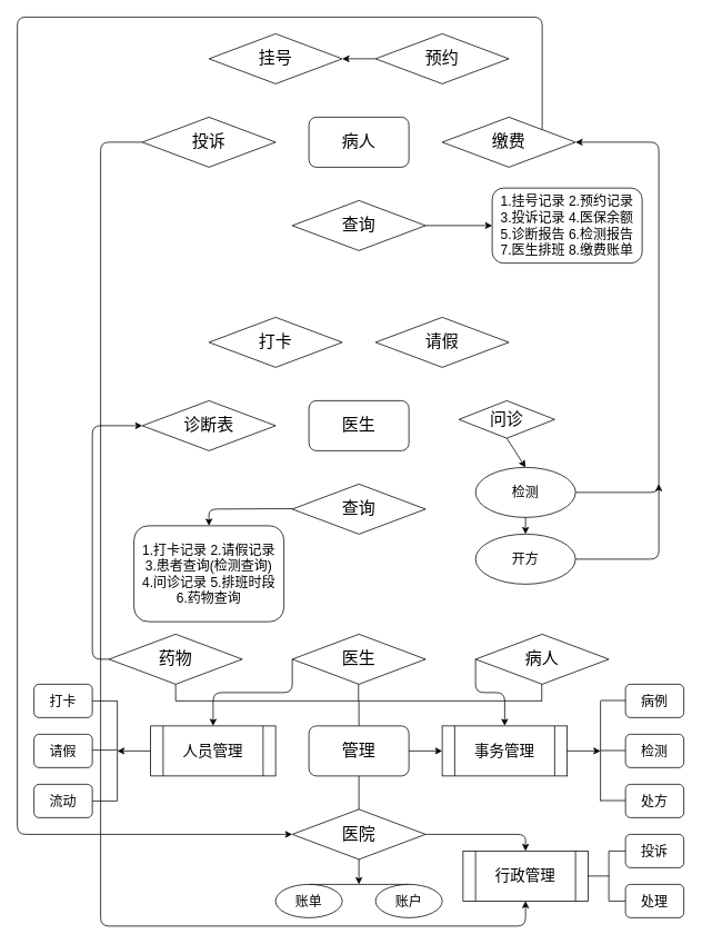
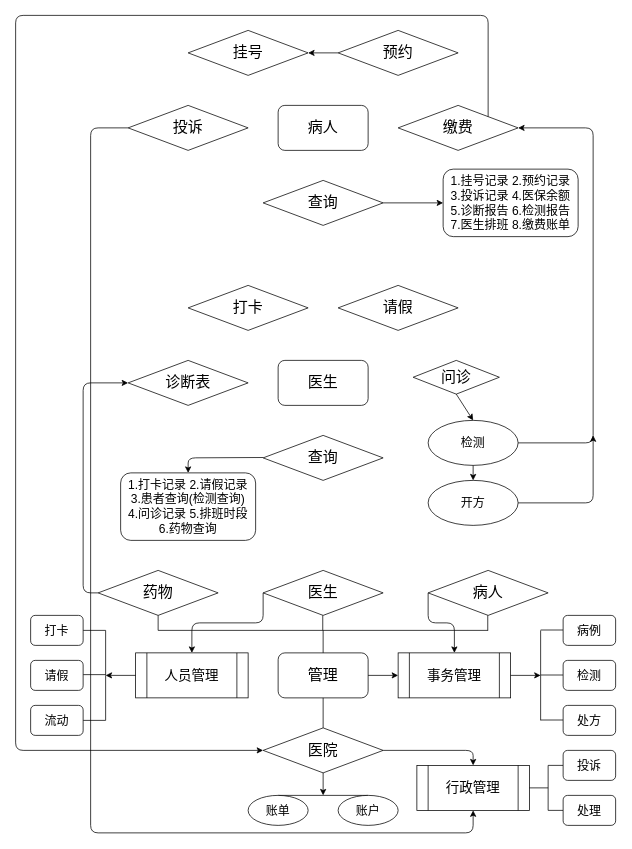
- <mxCell id="20" value="&lt;font style=&quot;font-size: 16px;&quot;&gt;1.打卡记录 2.请假记录&lt;br&gt;3.患者查询(检测查询)&lt;br&gt;4.问诊记录 5.排班时段&lt;br&gt;6.药物查询&lt;br&gt;&lt;/font&gt;" style="rounded=1;whiteSpace=wrap;html=1;" parent="1" vertex="1"><mxGeometry x="160" y="630" width="180" height="115" as="geometry" /></mxCell>
+ <mxCell id="20" value="&lt;font style=&quot;font-size: 16px;&quot;&gt;1.打卡记录 2.请假记录&lt;br&gt;3.患者查询(检测查询)&lt;br&gt;4.问诊记录 5.排班时段&lt;br&gt;6.药物查询&lt;br&gt;&lt;/font&gt;" style="rounded=1;whiteSpace=wrap;html=1;" parent="1" vertex="1"><mxGeometry x="160" y="630" width="180" height="90" as="geometry" /></mxCell>
